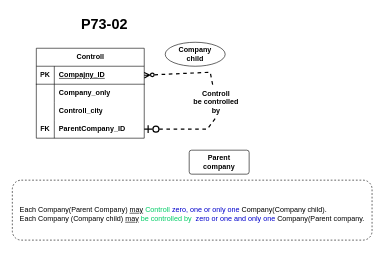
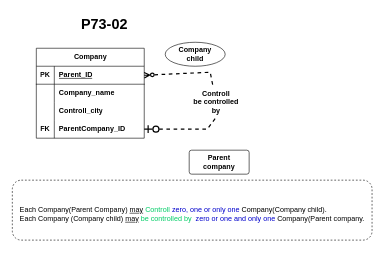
- <mxCell id="2" value="Controll" style="shape=table;startSize=30;container=1;collapsible=1;childLayout=tableLayout;fixedRows=1;rowLines=0;fontStyle=1;align=center;resizeLast=1;html=1;" parent="1" vertex="1"><mxGeometry x="60" y="80" width="180" height="150" as="geometry" /></mxCell>
+ <mxCell id="2" value="Company" style="shape=table;startSize=30;container=1;collapsible=1;childLayout=tableLayout;fixedRows=1;rowLines=0;fontStyle=1;align=center;resizeLast=1;html=1;" parent="1" vertex="1"><mxGeometry x="60" y="80" width="180" height="150" as="geometry" /></mxCell>
- <mxCell id="5" value="Compajny_ID" style="shape=partialRectangle;connectable=0;fillColor=none;top=0;left=0;bottom=0;right=0;align=left;spacingLeft=6;fontStyle=5;overflow=hidden;whiteSpace=wrap;html=1;" parent="3" vertex="1"><mxGeometry x="30" width="150" height="30" as="geometry"><mxRectangle width="150" height="30" as="alternateBounds" /></mxGeometry></mxCell>
+ <mxCell id="5" value="Parent_ID" style="shape=partialRectangle;connectable=0;fillColor=none;top=0;left=0;bottom=0;right=0;align=left;spacingLeft=6;fontStyle=5;overflow=hidden;whiteSpace=wrap;html=1;" parent="3" vertex="1"><mxGeometry x="30" width="150" height="30" as="geometry"><mxRectangle width="150" height="30" as="alternateBounds" /></mxGeometry></mxCell>
- <mxCell id="8" value="Company_only" style="shape=partialRectangle;connectable=0;fillColor=none;top=0;left=0;bottom=0;right=0;align=left;spacingLeft=6;overflow=hidden;whiteSpace=wrap;html=1;fontStyle=1" parent="6" vertex="1"><mxGeometry x="30" width="150" height="30" as="geometry"><mxRectangle width="150" height="30" as="alternateBounds" /></mxGeometry></mxCell>
+ <mxCell id="8" value="Company_name" style="shape=partialRectangle;connectable=0;fillColor=none;top=0;left=0;bottom=0;right=0;align=left;spacingLeft=6;overflow=hidden;whiteSpace=wrap;html=1;fontStyle=1" parent="6" vertex="1"><mxGeometry x="30" width="150" height="30" as="geometry"><mxRectangle width="150" height="30" as="alternateBounds" /></mxGeometry></mxCell>
